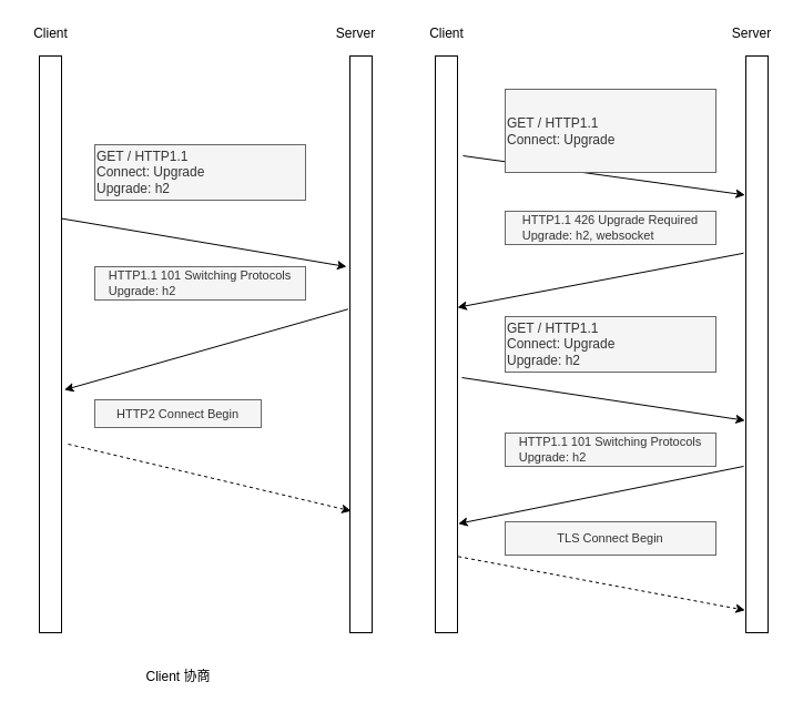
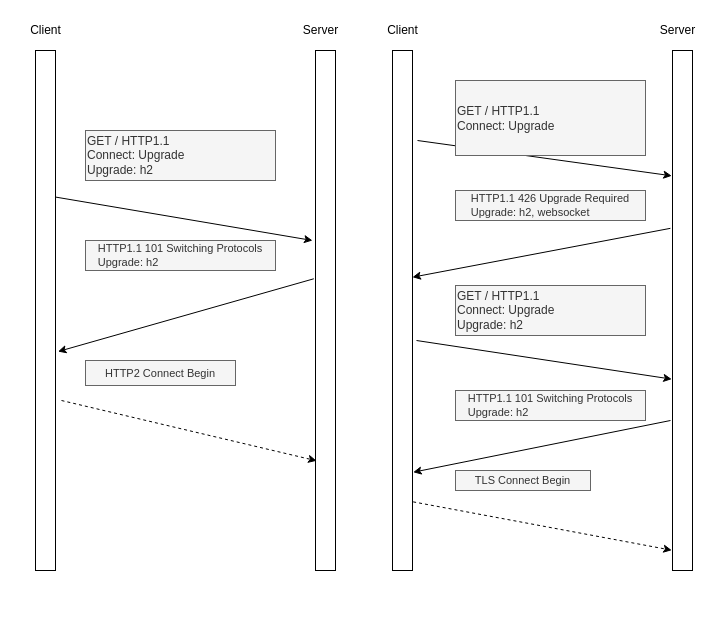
- <mxCell id="21" value="&lt;div style=&quot;text-align: left ; font-size: 11px&quot;&gt;TLS Connect Begin&lt;/div&gt;" style="text;html=1;align=center;verticalAlign=middle;whiteSpace=wrap;rounded=0;fillColor=#f5f5f5;strokeColor=#666666;fontColor=#333333;" parent="1" vertex="1"><mxGeometry x="455" y="470" width="190" height="30" as="geometry" /></mxCell>
+ <mxCell id="21" value="&lt;div style=&quot;text-align: left ; font-size: 11px&quot;&gt;TLS Connect Begin&lt;/div&gt;" style="text;html=1;align=center;verticalAlign=middle;whiteSpace=wrap;rounded=0;fillColor=#f5f5f5;strokeColor=#666666;fontColor=#333333;" parent="1" vertex="1"><mxGeometry x="455" y="470" width="135" height="20" as="geometry" /></mxCell>
- <mxCell id="26" value="Client 协商" style="text;html=1;align=center;verticalAlign=middle;resizable=0;points=[];autosize=1;strokeColor=none;fillColor=none;" parent="1" vertex="1"><mxGeometry x="125" y="600" width="70" height="20" as="geometry" /></mxCell>
